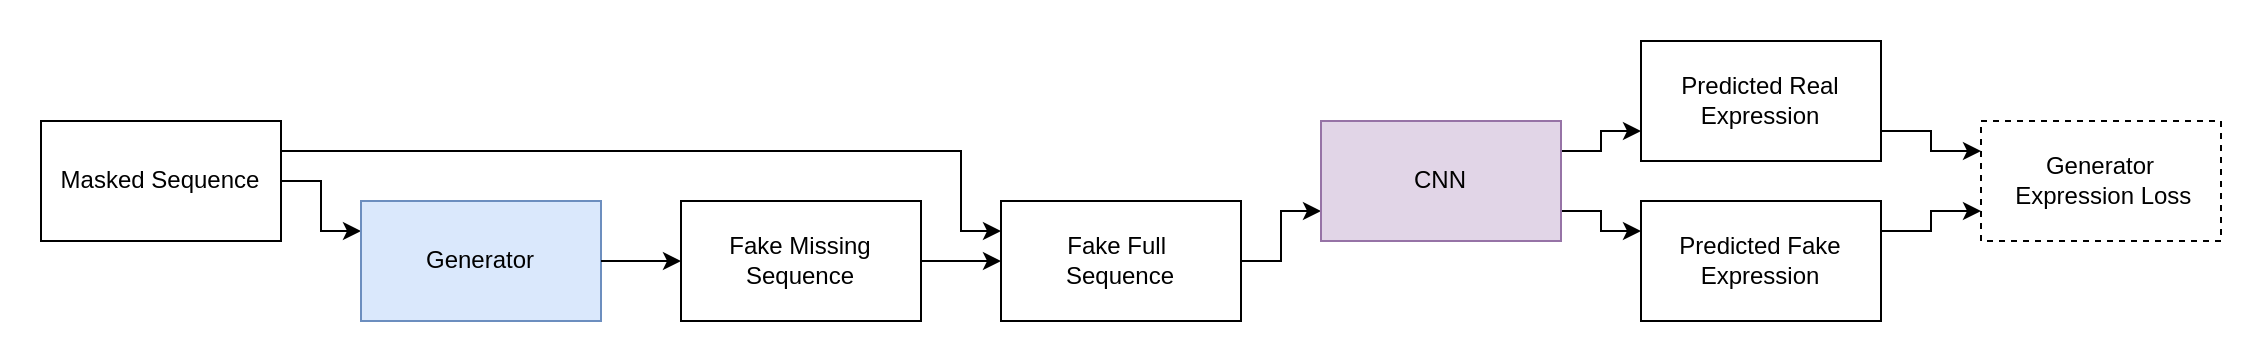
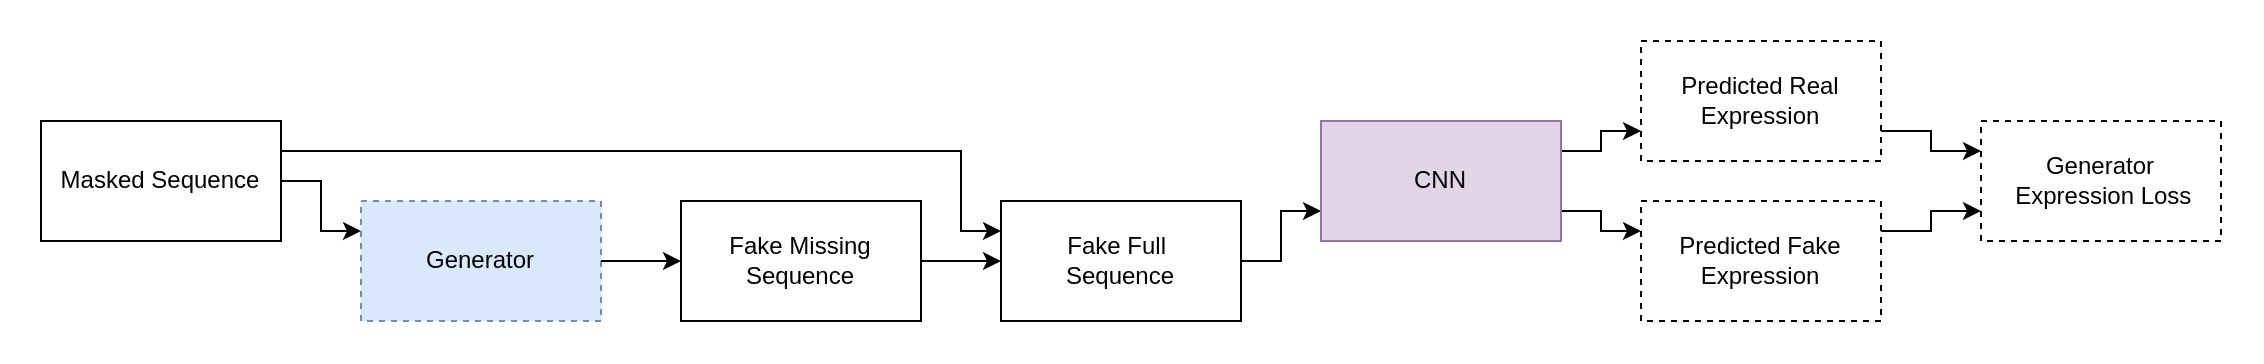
- <mxCell id="16" value="Predicted Real Expression" style="rounded=0;whiteSpace=wrap;html=1;" vertex="1" parent="1"><mxGeometry x="820" y="20" width="120" height="60" as="geometry" /></mxCell>
+ <mxCell id="16" value="Predicted Real Expression" style="rounded=0;whiteSpace=wrap;html=1;dashed=1;" vertex="1" parent="1"><mxGeometry x="820" y="20" width="120" height="60" as="geometry" /></mxCell>
- <mxCell id="6" value="Generator" style="rounded=0;whiteSpace=wrap;html=1;fillColor=#dae8fc;strokeColor=#6c8ebf;" vertex="1" parent="1"><mxGeometry x="180" y="100" width="120" height="60" as="geometry" /></mxCell>
+ <mxCell id="6" value="Generator" style="rounded=0;whiteSpace=wrap;html=1;fillColor=#dae8fc;strokeColor=#6c8ebf;dashed=1;" vertex="1" parent="1"><mxGeometry x="180" y="100" width="120" height="60" as="geometry" /></mxCell>
- <mxCell id="14" value="Predicted Fake Expression" style="rounded=0;whiteSpace=wrap;html=1;" vertex="1" parent="1"><mxGeometry x="820" y="100" width="120" height="60" as="geometry" /></mxCell>
+ <mxCell id="14" value="Predicted Fake Expression" style="rounded=0;whiteSpace=wrap;html=1;dashed=1;" vertex="1" parent="1"><mxGeometry x="820" y="100" width="120" height="60" as="geometry" /></mxCell>
